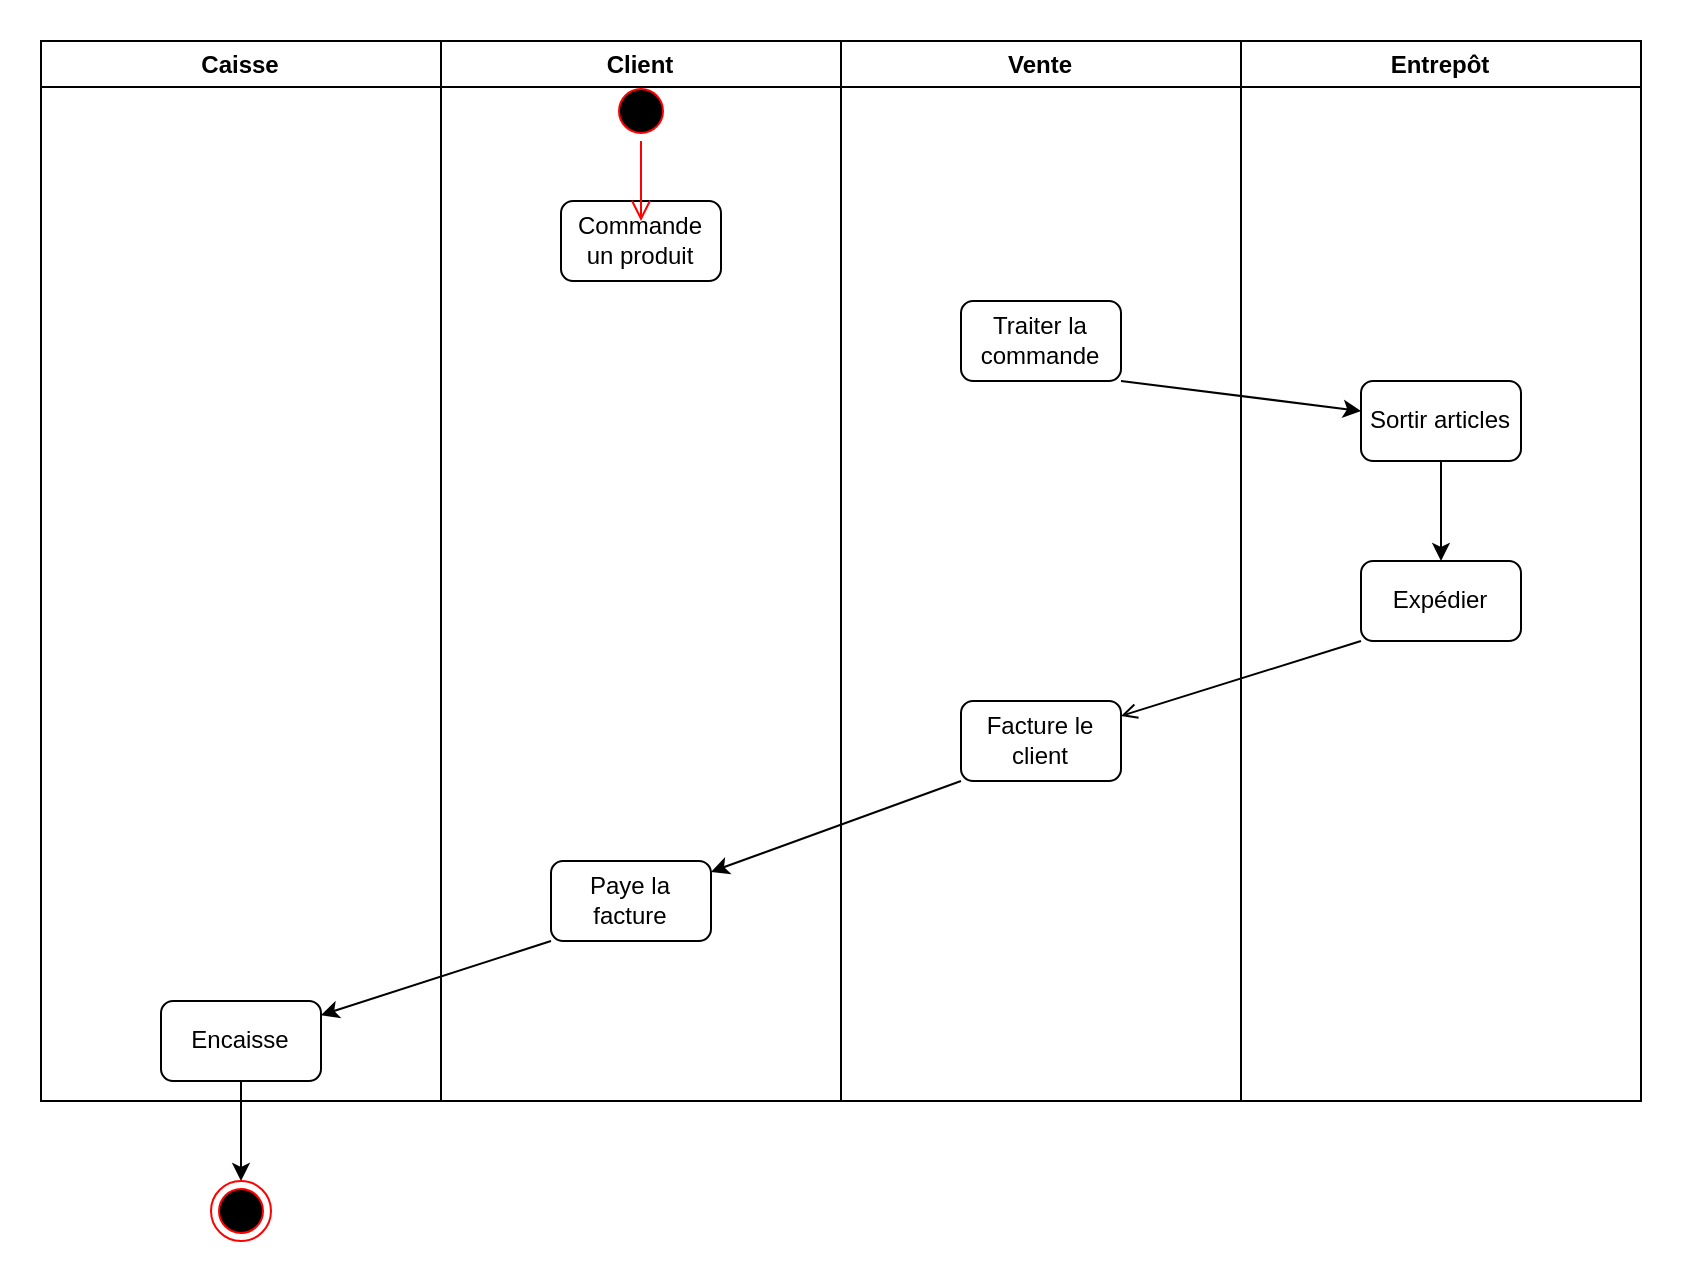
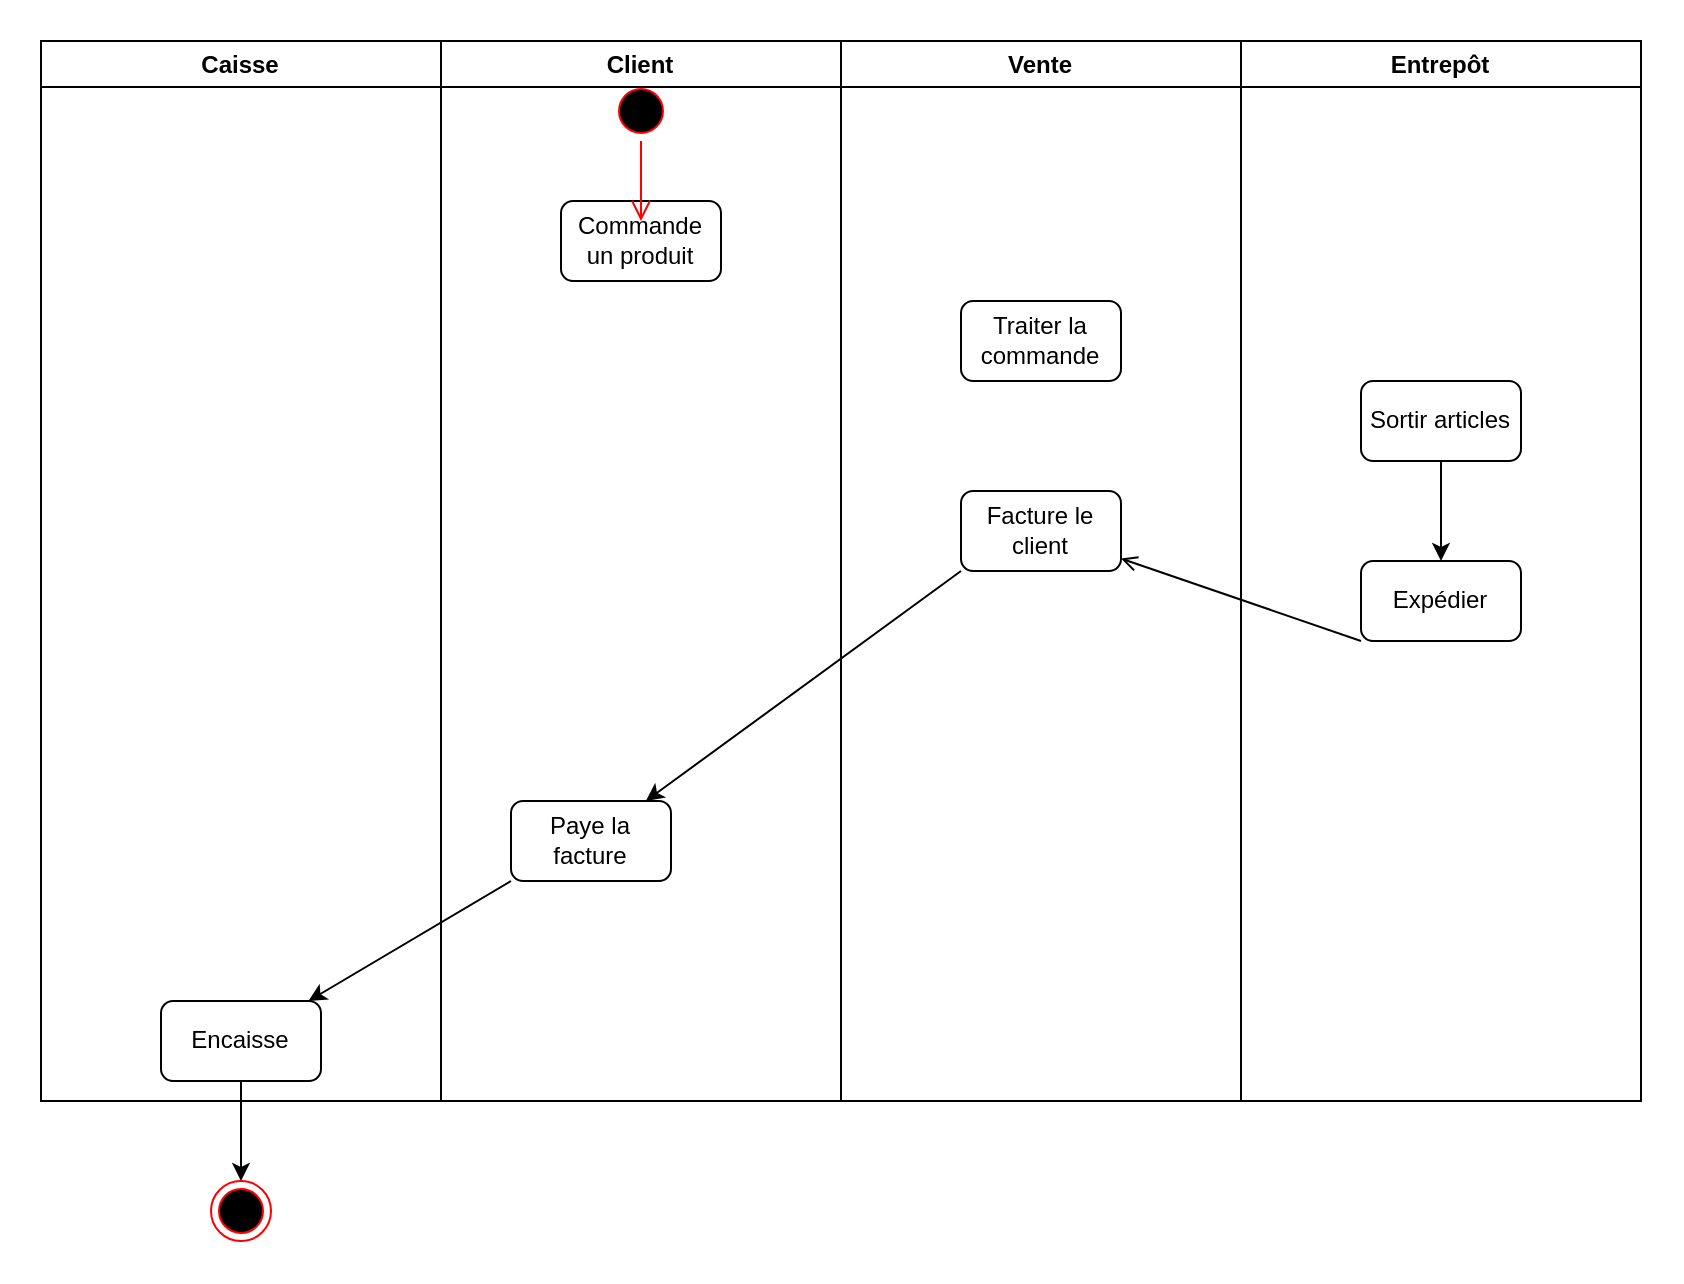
- <mxCell id="19" style="edgeStyle=none;rounded=0;orthogonalLoop=1;jettySize=auto;html=1;exitX=1;exitY=1;exitDx=0;exitDy=0;" edge="1" parent="1" source="8" target="10"><mxGeometry relative="1" as="geometry" /></mxCell>
- <mxCell id="14" value="Facture le client" style="rounded=1;whiteSpace=wrap;html=1;" vertex="1" parent="1"><mxGeometry x="480" y="350" width="80" height="40" as="geometry" /></mxCell>
+ <mxCell id="14" value="Facture le client" style="rounded=1;whiteSpace=wrap;html=1;" vertex="1" parent="1"><mxGeometry x="480" y="245" width="80" height="40" as="geometry" /></mxCell>
- <mxCell id="16" value="Paye la facture" style="rounded=1;whiteSpace=wrap;html=1;" vertex="1" parent="1"><mxGeometry x="275" y="430" width="80" height="40" as="geometry" /></mxCell>
+ <mxCell id="16" value="Paye la facture" style="rounded=1;whiteSpace=wrap;html=1;" vertex="1" parent="1"><mxGeometry x="255" y="400" width="80" height="40" as="geometry" /></mxCell>
